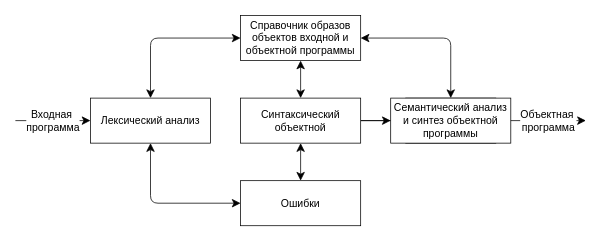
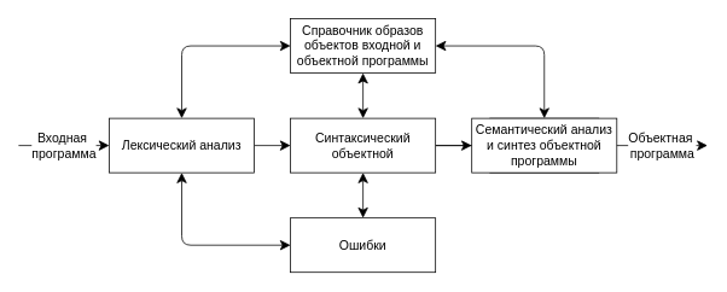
+ <mxCell id="2" value="" style="edgeStyle=none;html=1;endSize=9;" parent="1" source="3" target="6" edge="1"><mxGeometry relative="1" as="geometry" /></mxCell>
